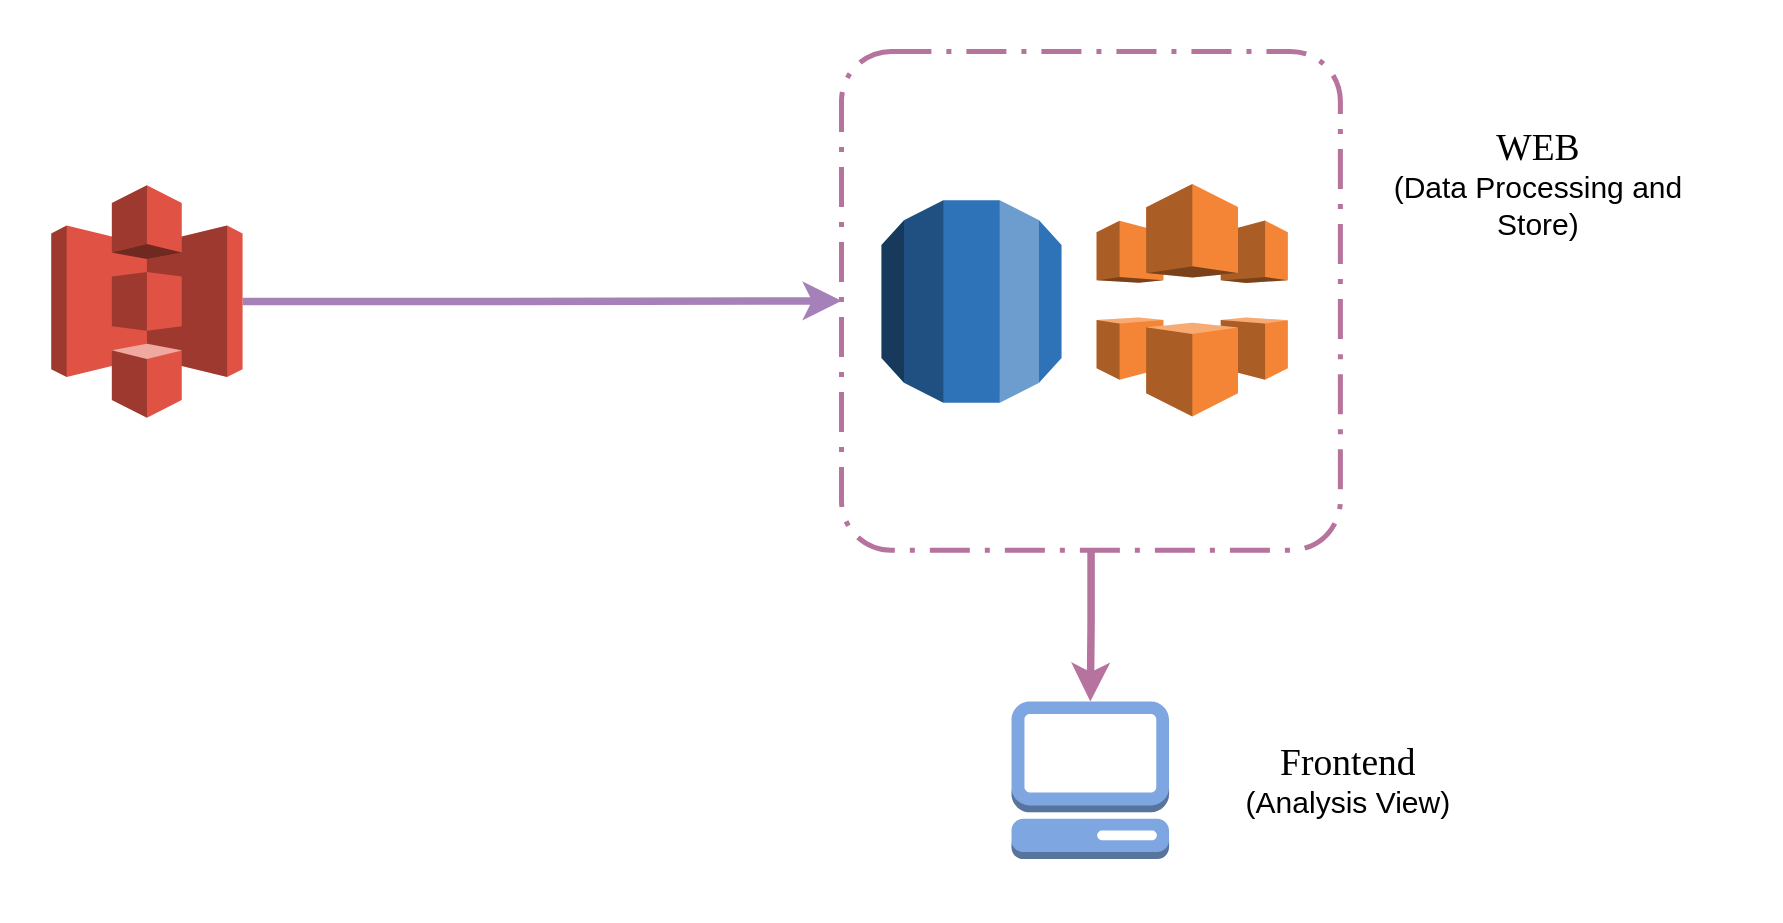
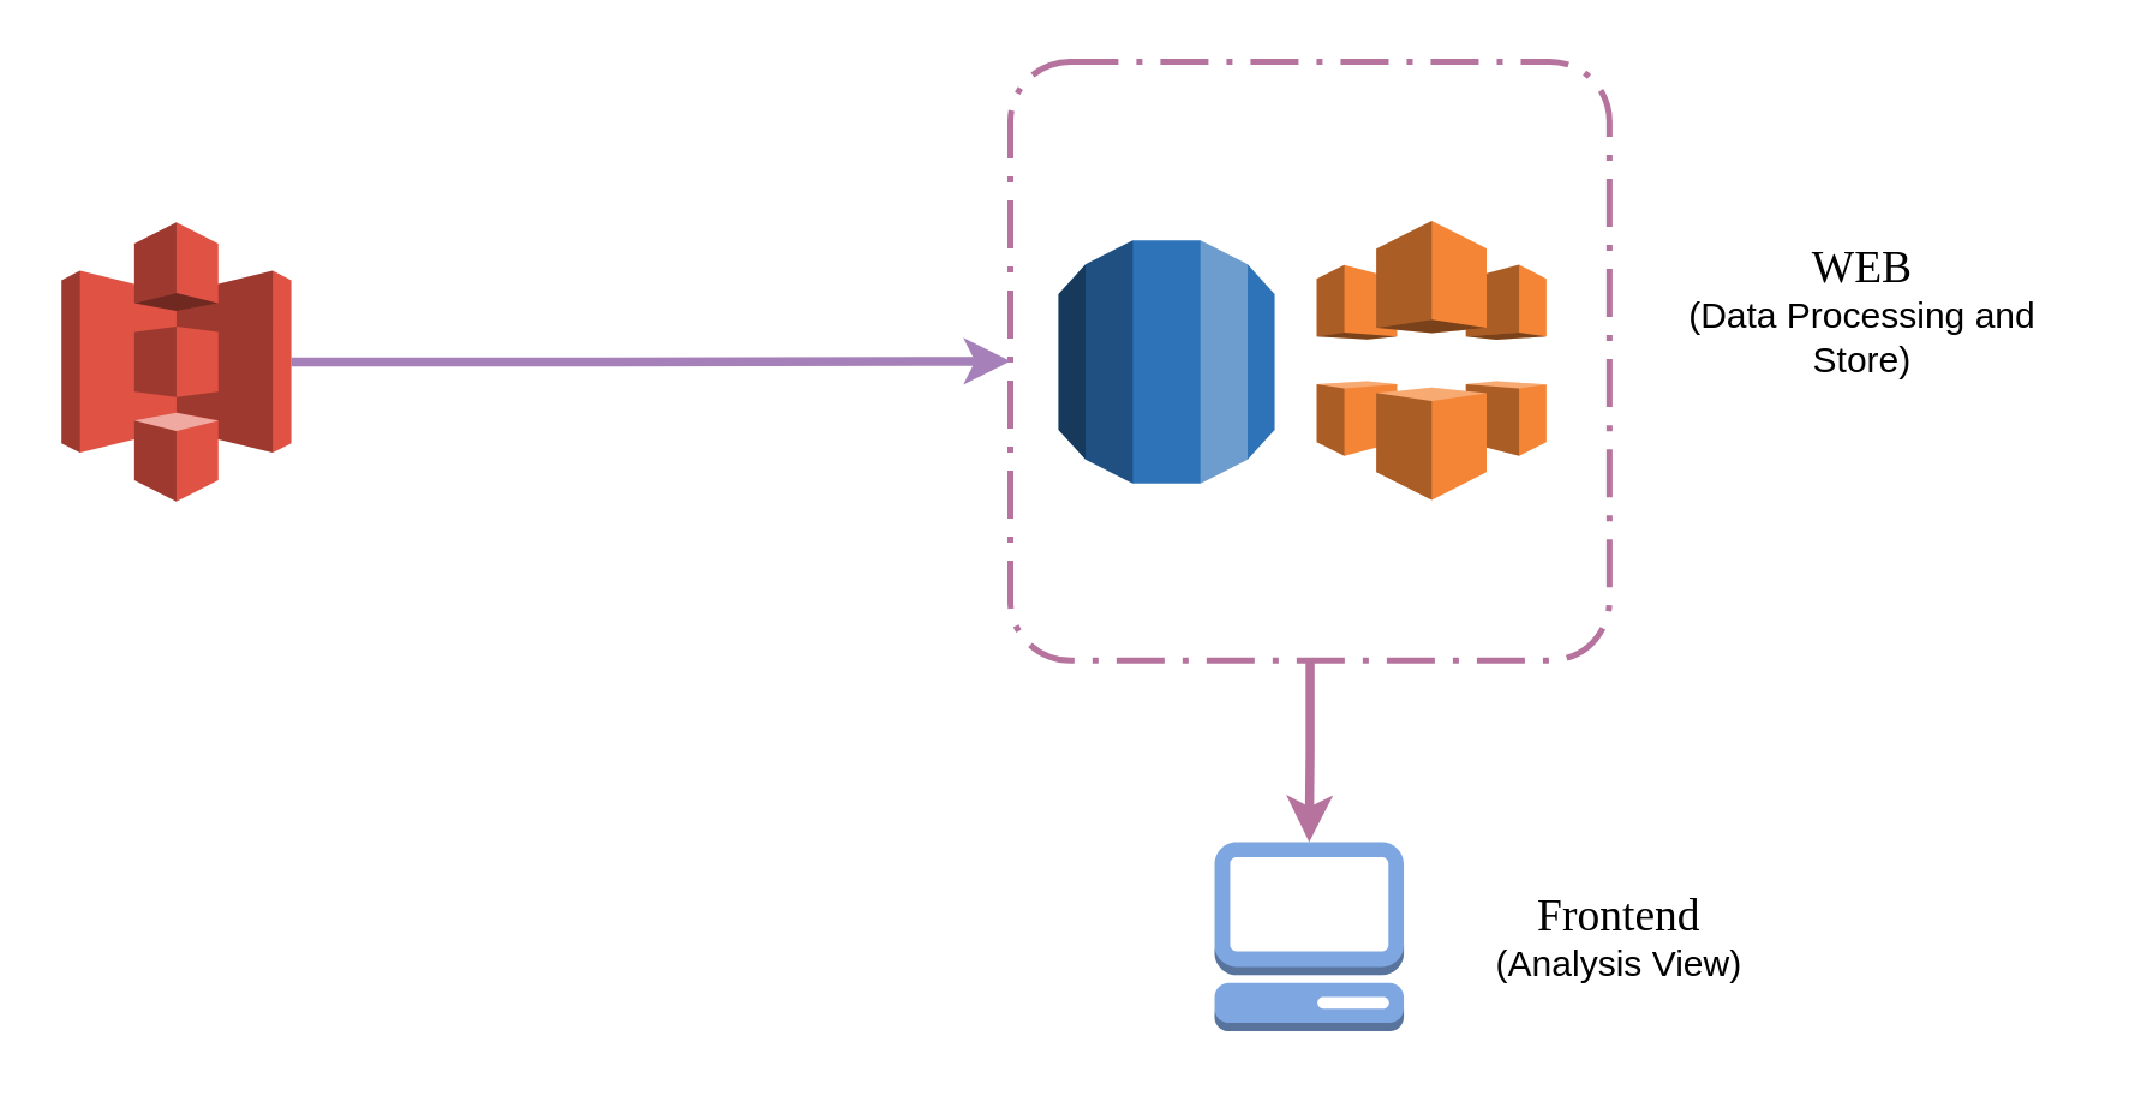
- <mxCell id="9" value="&lt;font face=&quot;Tahoma&quot;&gt;&lt;span style=&quot;font-size: 15px&quot;&gt;WEB&lt;br&gt;&lt;/span&gt;&lt;/font&gt;(Data Processing and Store)&lt;br&gt;" style="text;html=1;strokeColor=none;fillColor=none;align=center;verticalAlign=middle;whiteSpace=wrap;rounded=0;" vertex="1" parent="1"><mxGeometry x="539" y="38" width="152" height="70" as="geometry" /></mxCell>
+ <mxCell id="9" value="&lt;font face=&quot;Tahoma&quot;&gt;&lt;span style=&quot;font-size: 15px&quot;&gt;WEB&lt;br&gt;&lt;/span&gt;&lt;/font&gt;(Data Processing and Store)&lt;br&gt;" style="text;html=1;strokeColor=none;fillColor=none;align=center;verticalAlign=middle;whiteSpace=wrap;rounded=0;" vertex="1" parent="1"><mxGeometry x="544" y="68" width="152" height="70" as="geometry" /></mxCell>
